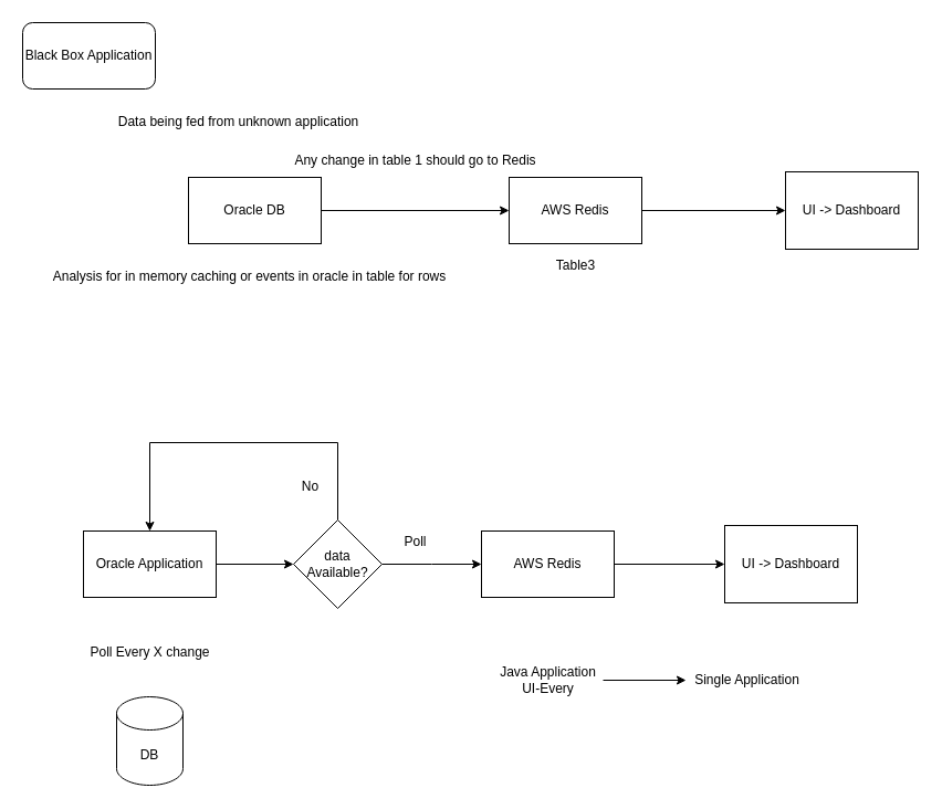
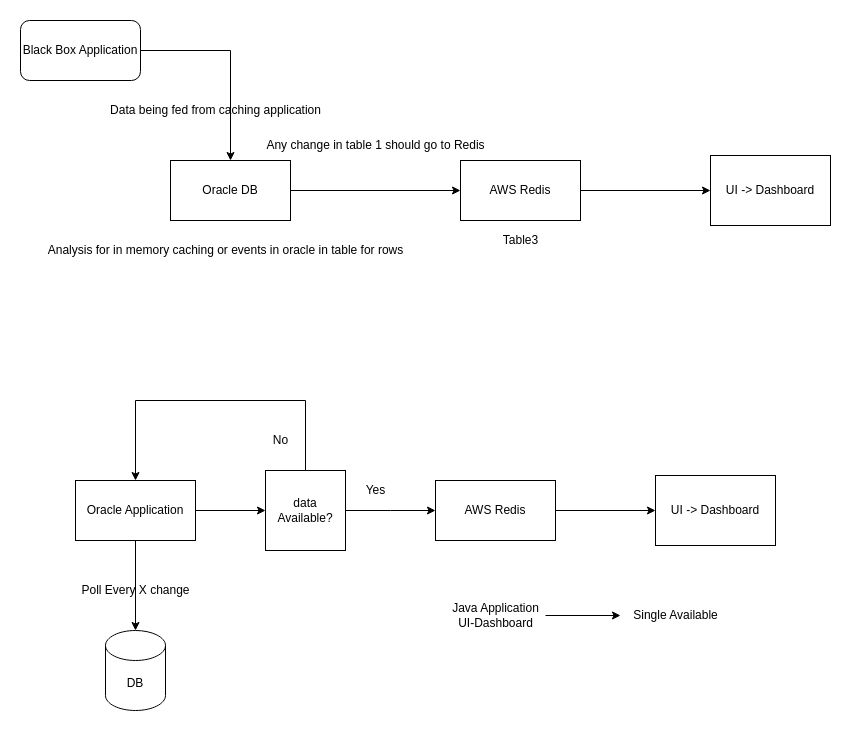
+ <mxCell id="7" style="edgeStyle=orthogonalEdgeStyle;rounded=0;orthogonalLoop=1;jettySize=auto;html=1;entryX=0.5;entryY=0;entryDx=0;entryDy=0;" parent="1" source="8" target="5" edge="1"><mxGeometry relative="1" as="geometry" /></mxCell>
- <mxCell id="11" value="Data being fed from unknown application" style="text;html=1;align=center;verticalAlign=middle;resizable=0;points=[];autosize=1;" parent="1" vertex="1"><mxGeometry x="100" y="100" width="230" height="20" as="geometry" /></mxCell>
+ <mxCell id="11" value="Data being fed from caching application" style="text;html=1;align=center;verticalAlign=middle;resizable=0;points=[];autosize=1;" parent="1" vertex="1"><mxGeometry x="100" y="100" width="230" height="20" as="geometry" /></mxCell>
- <mxCell id="20" value="Poll" style="text;html=1;align=center;verticalAlign=middle;resizable=0;points=[];autosize=1;" parent="1" vertex="1"><mxGeometry x="355" y="480" width="40" height="20" as="geometry" /></mxCell>
+ <mxCell id="20" value="Yes" style="text;html=1;align=center;verticalAlign=middle;resizable=0;points=[];autosize=1;" parent="1" vertex="1"><mxGeometry x="355" y="480" width="40" height="20" as="geometry" /></mxCell>
- <mxCell id="19" value="data Available?" style="rhombus;whiteSpace=wrap;html=1;" parent="1" vertex="1"><mxGeometry x="265" y="470" width="80" height="80" as="geometry" /></mxCell>
+ <mxCell id="19" value="data Available?" style="whiteSpace=wrap;html=1;rounded=0;" parent="1" vertex="1"><mxGeometry x="265" y="470" width="80" height="80" as="geometry" /></mxCell>
+ <mxCell id="14" style="edgeStyle=orthogonalEdgeStyle;rounded=0;orthogonalLoop=1;jettySize=auto;html=1;exitX=0.5;exitY=1;exitDx=0;exitDy=0;entryX=0.5;entryY=0;entryDx=0;entryDy=0;entryPerimeter=0;" parent="1" source="16" target="13" edge="1"><mxGeometry relative="1" as="geometry" /></mxCell>
- <mxCell id="25" value="Java Application&lt;br&gt;UI-Every" style="text;html=1;align=center;verticalAlign=middle;resizable=0;points=[];autosize=1;" parent="1" vertex="1"><mxGeometry x="445" y="600" width="100" height="30" as="geometry" /></mxCell>
+ <mxCell id="25" value="Java Application&lt;br&gt;UI-Dashboard" style="text;html=1;align=center;verticalAlign=middle;resizable=0;points=[];autosize=1;" parent="1" vertex="1"><mxGeometry x="445" y="600" width="100" height="30" as="geometry" /></mxCell>
- <mxCell id="26" value="Single Application" style="text;html=1;align=center;verticalAlign=middle;resizable=0;points=[];autosize=1;" parent="1" vertex="1"><mxGeometry x="620" y="605" width="110" height="20" as="geometry" /></mxCell>
+ <mxCell id="26" value="Single Available" style="text;html=1;align=center;verticalAlign=middle;resizable=0;points=[];autosize=1;" parent="1" vertex="1"><mxGeometry x="620" y="605" width="110" height="20" as="geometry" /></mxCell>
